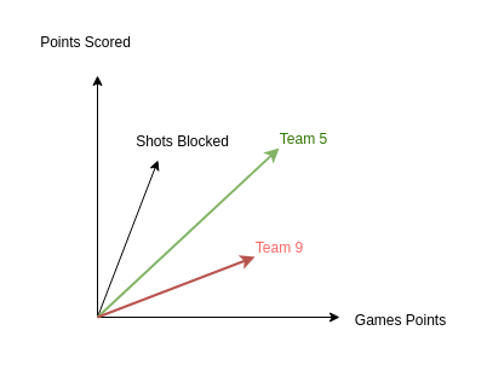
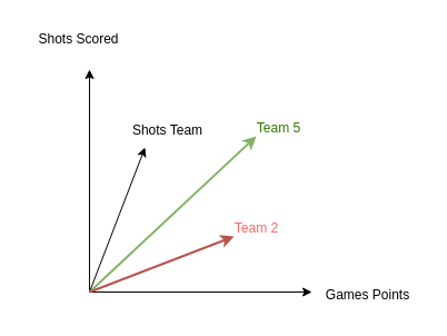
- <mxCell id="6" value="Points Scored" style="text;html=1;align=center;verticalAlign=middle;resizable=0;points=[];autosize=1;strokeColor=none;fillColor=none;" vertex="1" parent="1"><mxGeometry x="20" y="20" width="100" height="30" as="geometry" /></mxCell>
+ <mxCell id="6" value="Shots Scored" style="text;html=1;align=center;verticalAlign=middle;resizable=0;points=[];autosize=1;strokeColor=none;fillColor=none;" vertex="1" parent="1"><mxGeometry x="20" y="20" width="100" height="30" as="geometry" /></mxCell>
- <mxCell id="7" value="Shots Blocked" style="text;html=1;align=center;verticalAlign=middle;resizable=0;points=[];autosize=1;strokeColor=none;fillColor=none;" vertex="1" parent="1"><mxGeometry x="100" y="102" width="100" height="30" as="geometry" /></mxCell>
+ <mxCell id="7" value="Shots Team" style="text;html=1;align=center;verticalAlign=middle;resizable=0;points=[];autosize=1;strokeColor=none;fillColor=none;" vertex="1" parent="1"><mxGeometry x="100" y="102" width="100" height="30" as="geometry" /></mxCell>
- <mxCell id="11" value="Team 9" style="text;html=1;align=center;verticalAlign=middle;resizable=0;points=[];autosize=1;strokeColor=none;fillColor=none;fontColor=#FF6666;" vertex="1" parent="1"><mxGeometry x="200" y="190" width="60" height="30" as="geometry" /></mxCell>
+ <mxCell id="11" value="Team 2" style="text;html=1;align=center;verticalAlign=middle;resizable=0;points=[];autosize=1;strokeColor=none;fillColor=none;fontColor=#FF6666;" vertex="1" parent="1"><mxGeometry x="200" y="190" width="60" height="30" as="geometry" /></mxCell>
